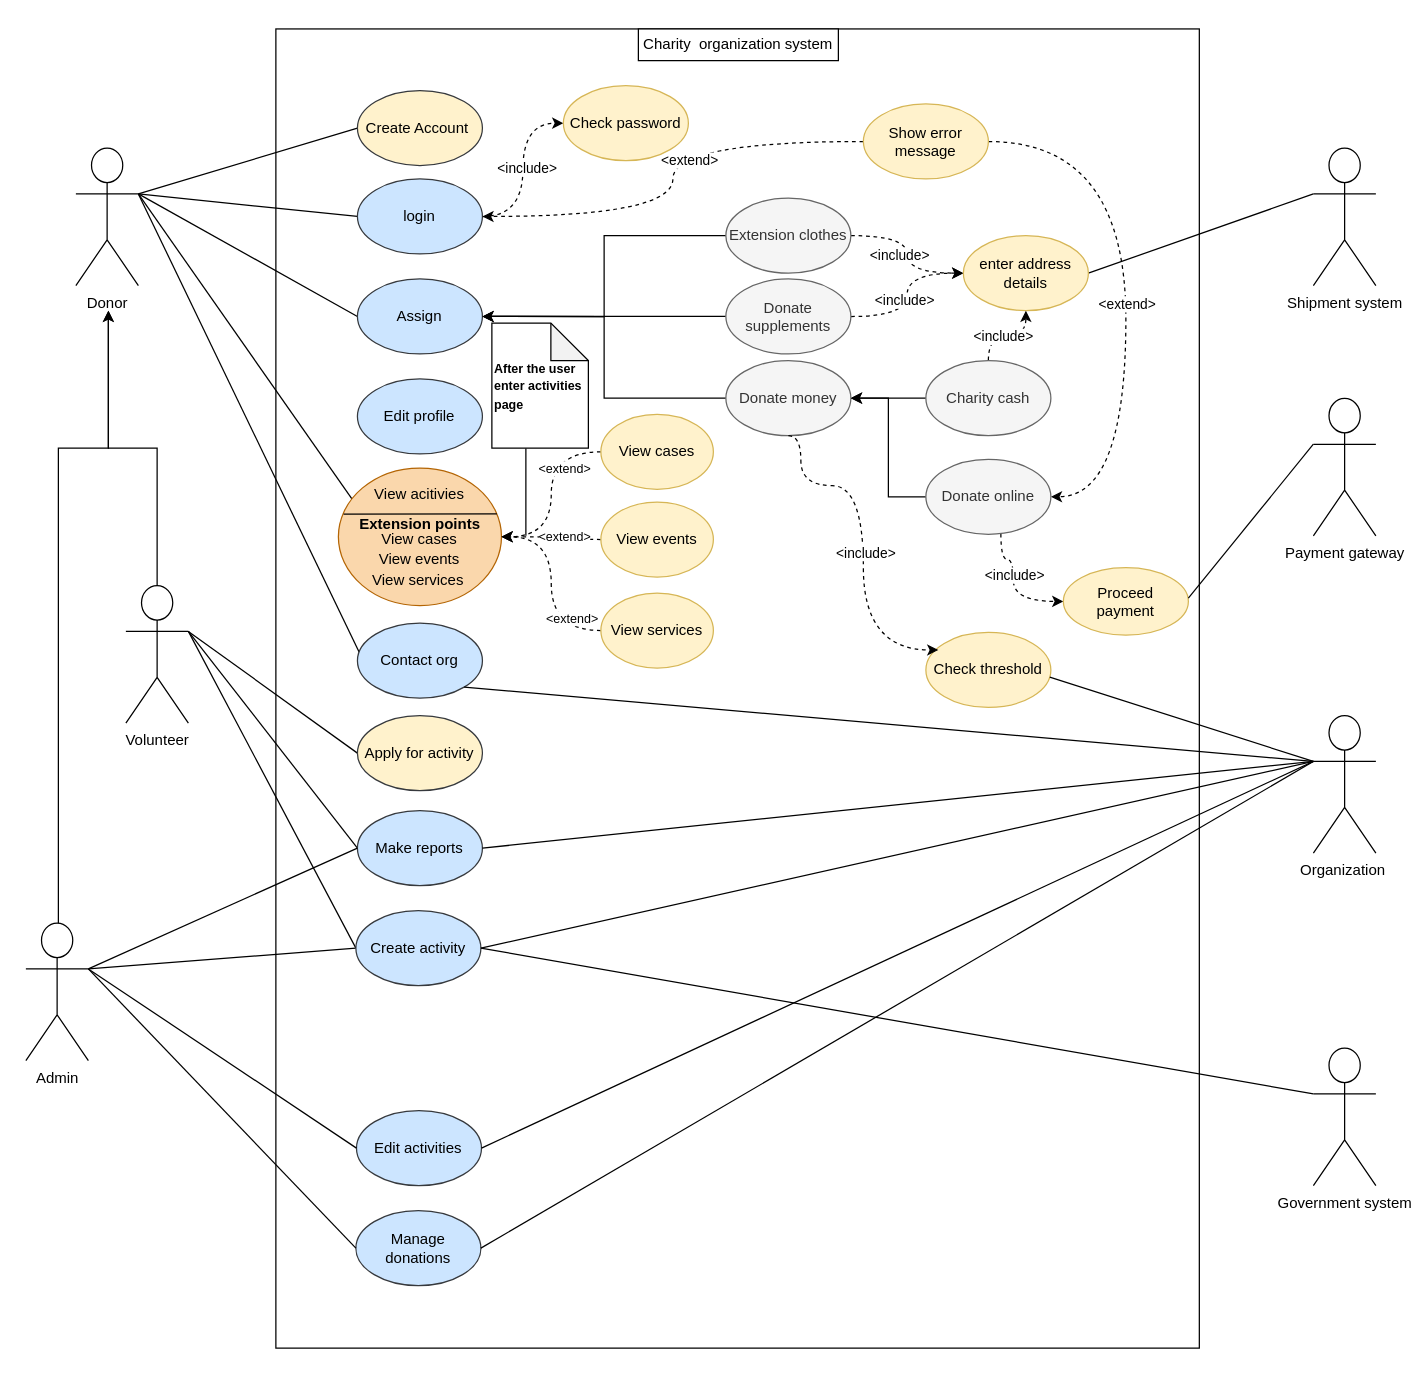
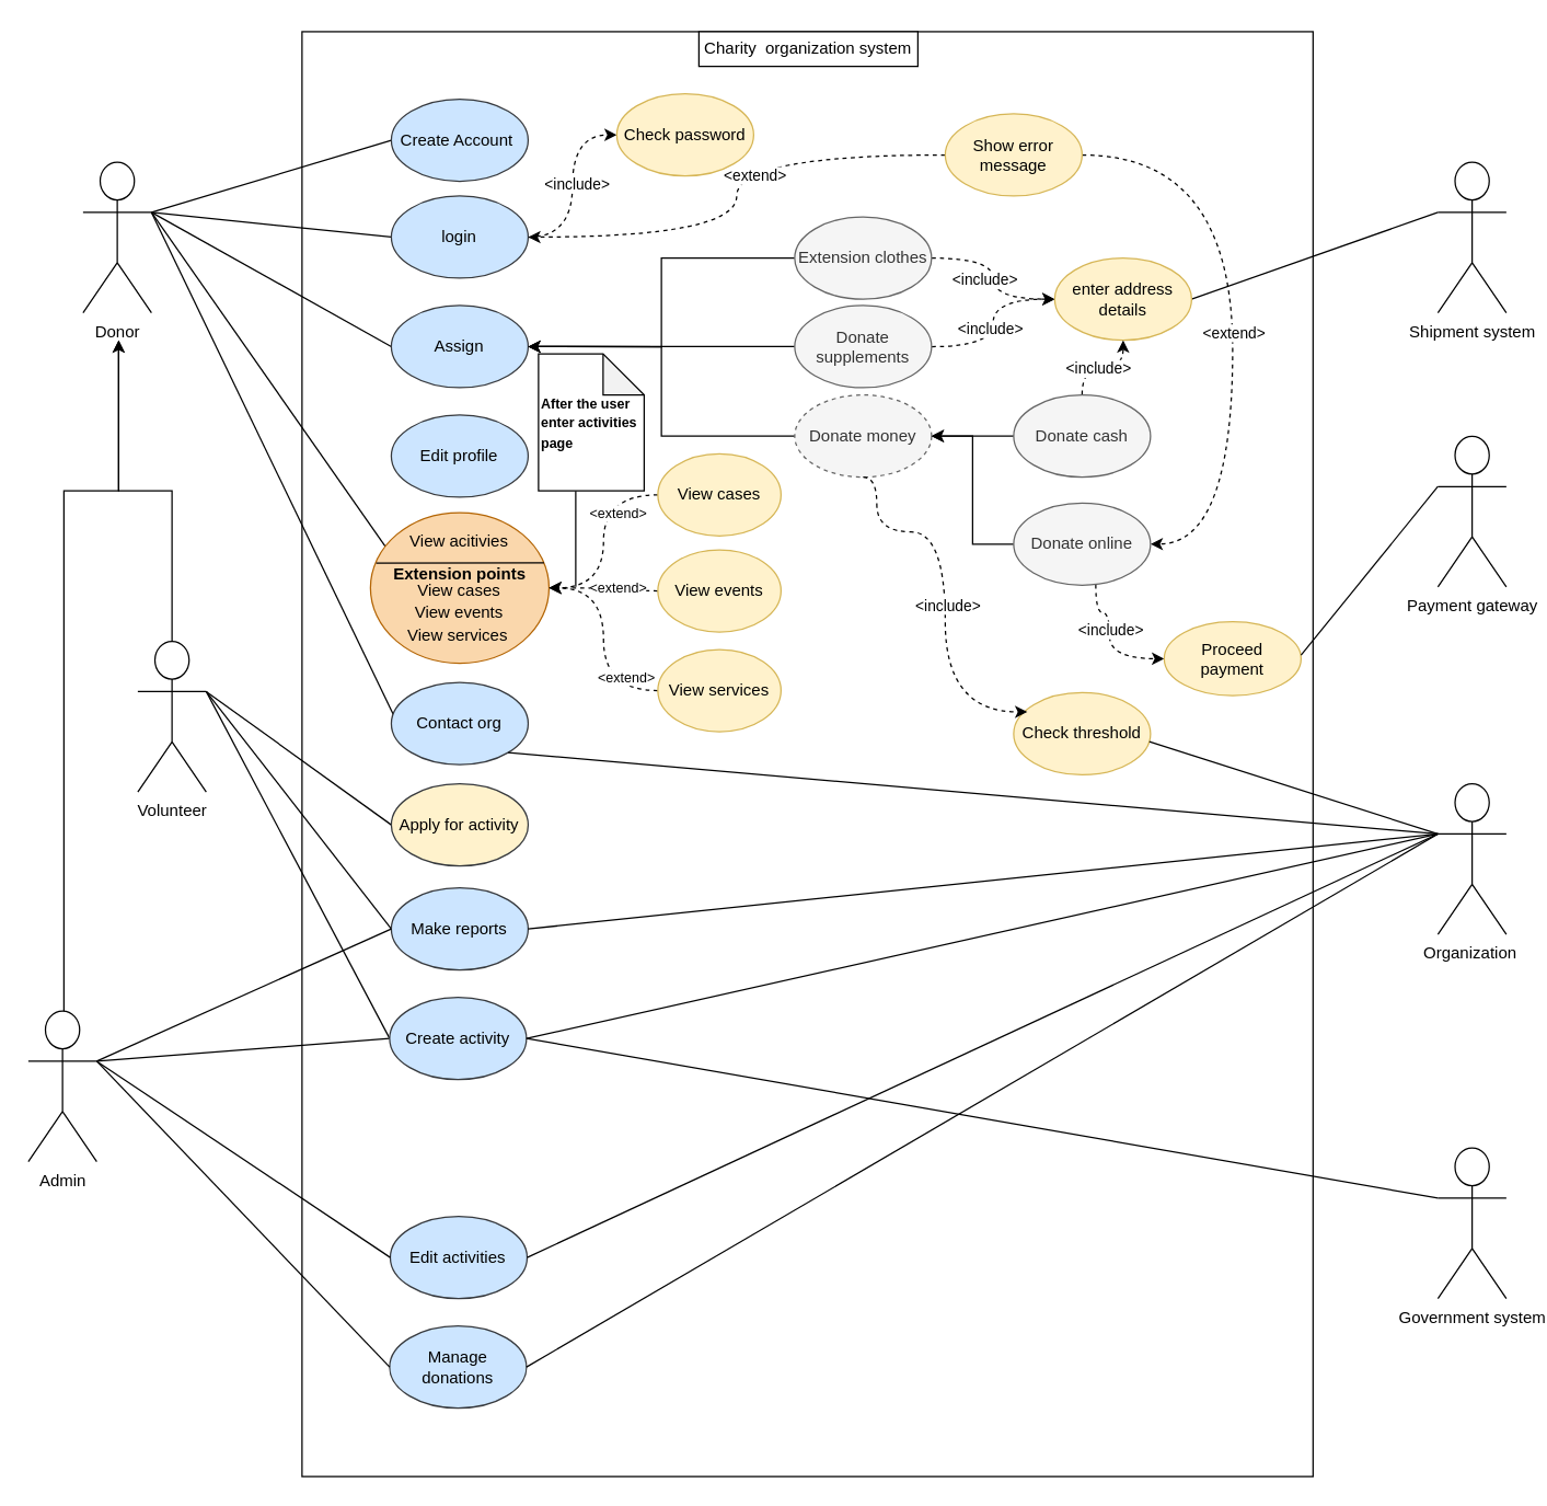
- <mxCell id="81" value="Create Account&amp;nbsp;" style="ellipse;whiteSpace=wrap;html=1;container=0;fillColor=#fff2cc;strokeColor=#36393d;" parent="1" vertex="1"><mxGeometry x="285.24" y="71.95" width="100" height="60" as="geometry" /></mxCell>
+ <mxCell id="81" value="Create Account&amp;nbsp;" style="ellipse;whiteSpace=wrap;html=1;container=0;fillColor=#cce5ff;strokeColor=#36393d;" parent="1" vertex="1"><mxGeometry x="285.24" y="71.95" width="100" height="60" as="geometry" /></mxCell>
- <mxCell id="38" value="Donate money" style="ellipse;whiteSpace=wrap;html=1;container=0;fillColor=#f5f5f5;fontColor=#333333;strokeColor=#666666;" parent="1" vertex="1"><mxGeometry x="580" y="288" width="100" height="60" as="geometry" /></mxCell>
+ <mxCell id="38" value="Donate money" style="ellipse;whiteSpace=wrap;html=1;container=0;fillColor=#f5f5f5;fontColor=#333333;strokeColor=#666666;dashed=1;" parent="1" vertex="1"><mxGeometry x="580" y="288" width="100" height="60" as="geometry" /></mxCell>
- <mxCell id="69" value="Charity cash" style="ellipse;whiteSpace=wrap;html=1;container=0;fillColor=#f5f5f5;fontColor=#333333;strokeColor=#666666;" parent="1" vertex="1"><mxGeometry x="740" y="288" width="100" height="60" as="geometry" /></mxCell>
+ <mxCell id="69" value="Donate cash" style="ellipse;whiteSpace=wrap;html=1;container=0;fillColor=#f5f5f5;fontColor=#333333;strokeColor=#666666;" parent="1" vertex="1"><mxGeometry x="740" y="288" width="100" height="60" as="geometry" /></mxCell>
